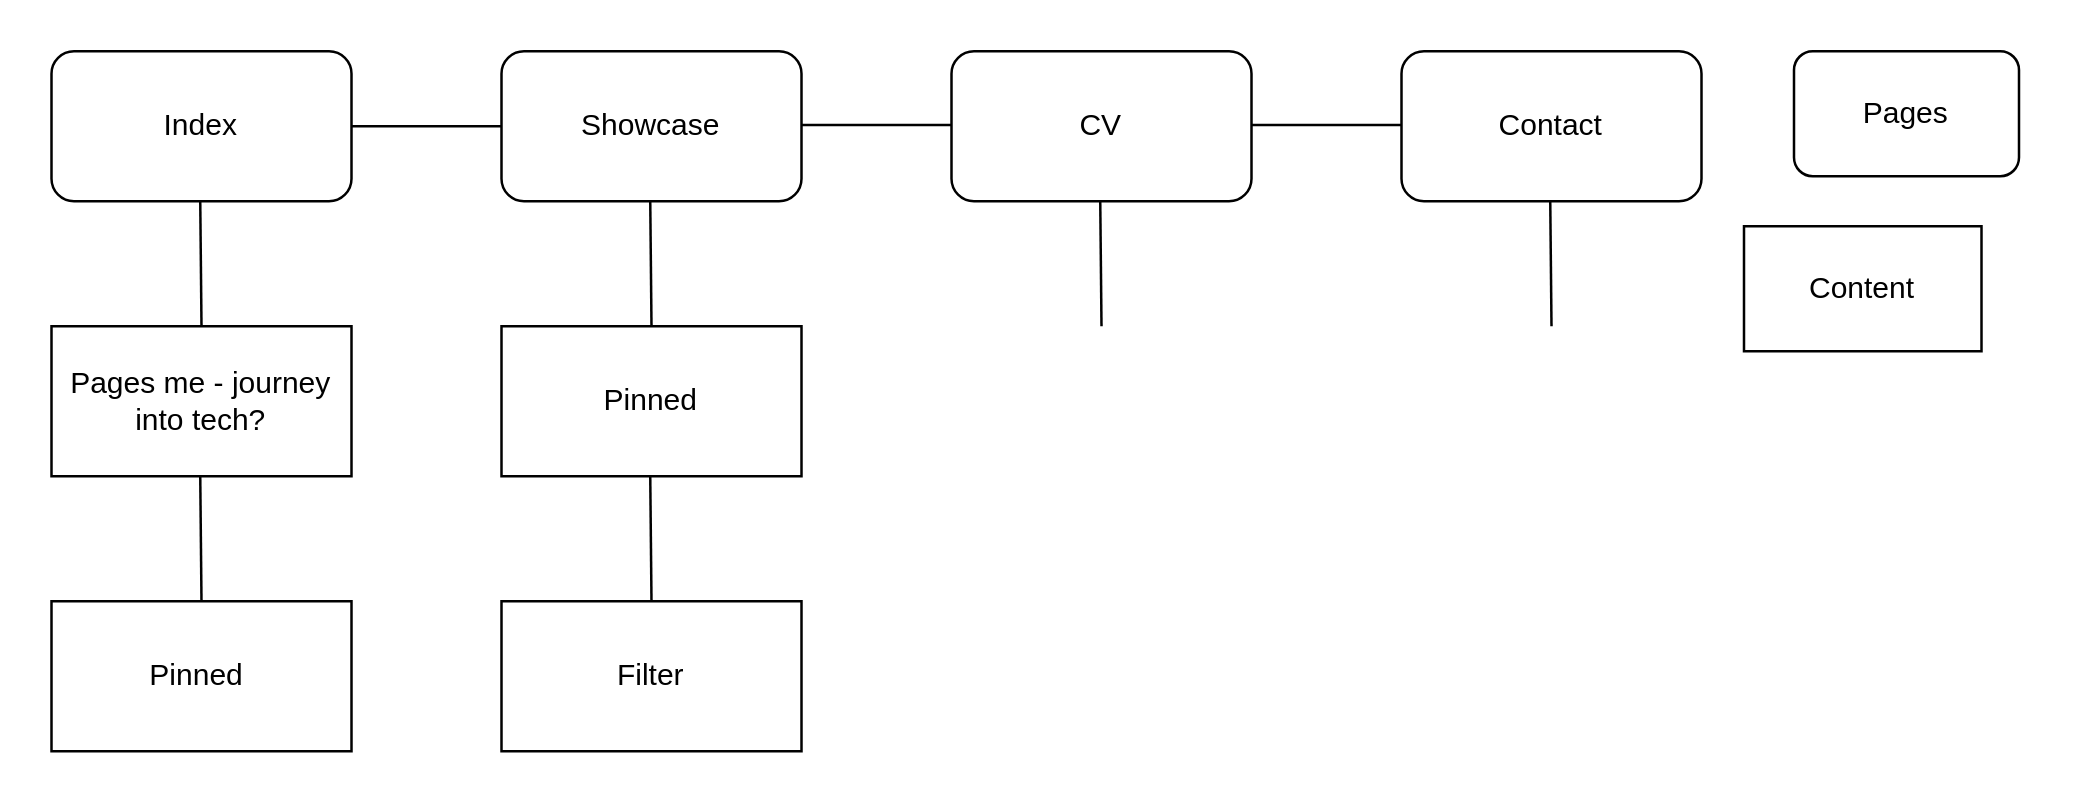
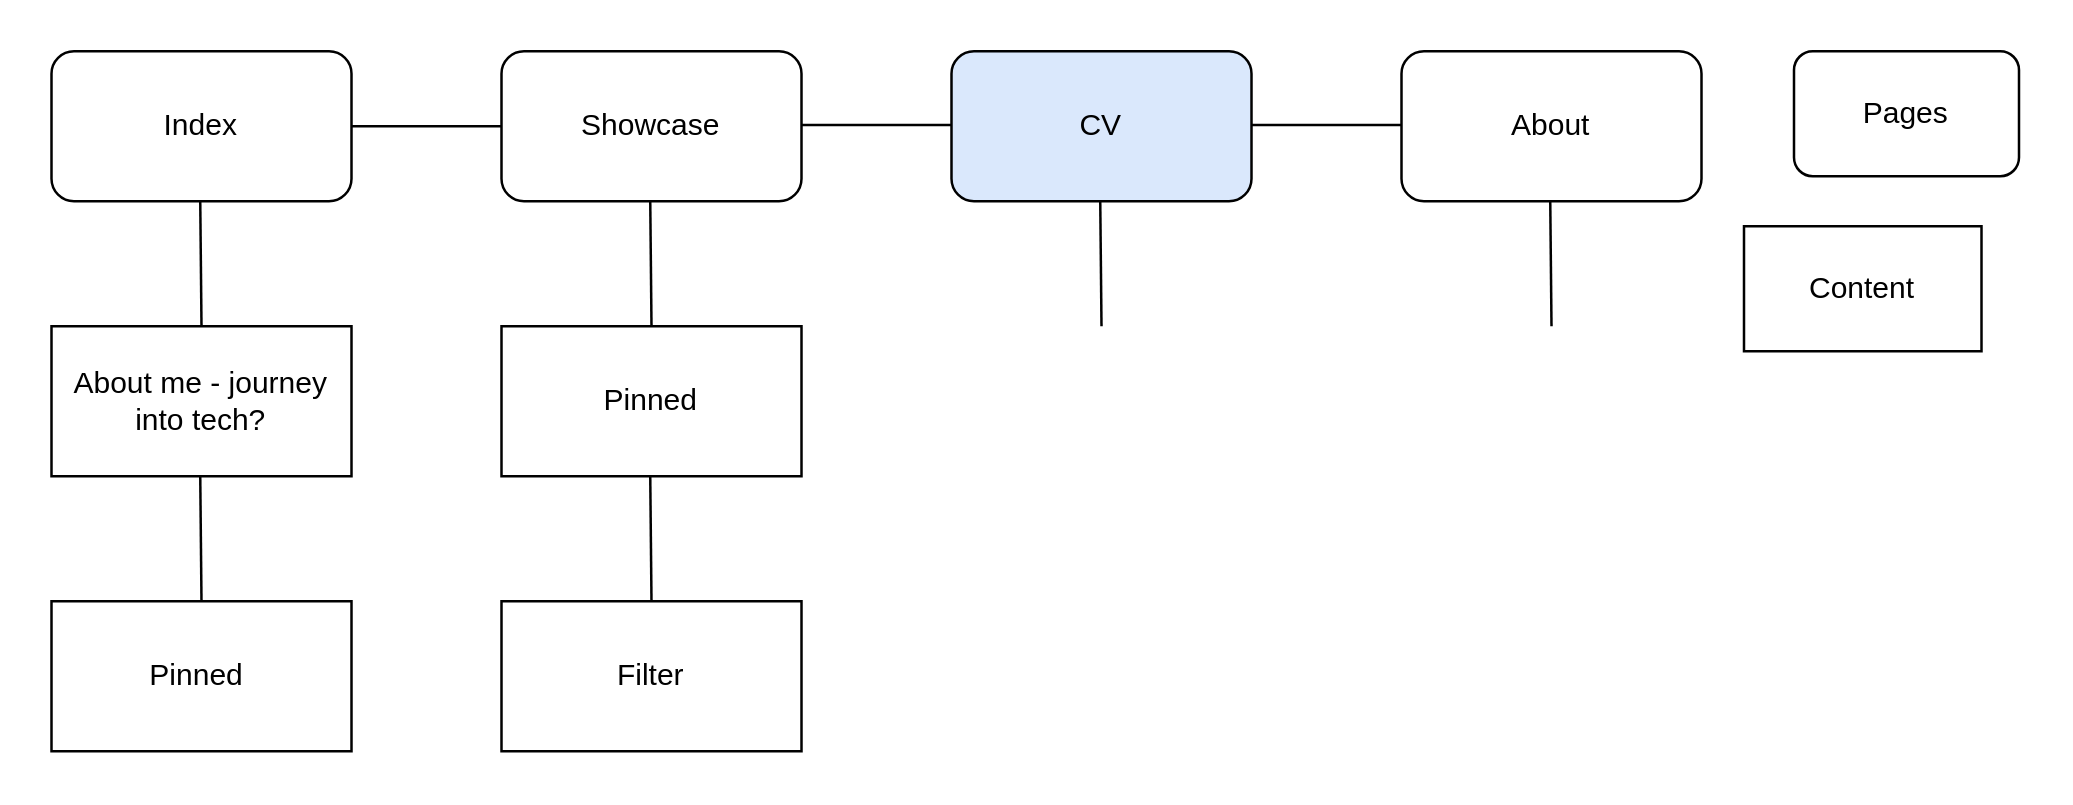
- <mxCell id="3" value="CV" style="rounded=1;whiteSpace=wrap;html=1;" vertex="1" parent="1"><mxGeometry x="380" y="20" width="120" height="60" as="geometry" /></mxCell>
+ <mxCell id="3" value="CV" style="rounded=1;whiteSpace=wrap;html=1;fillColor=#dae8fc;" vertex="1" parent="1"><mxGeometry x="380" y="20" width="120" height="60" as="geometry" /></mxCell>
- <mxCell id="5" value="Contact" style="rounded=1;whiteSpace=wrap;html=1;" vertex="1" parent="1"><mxGeometry x="560" y="20" width="120" height="60" as="geometry" /></mxCell>
+ <mxCell id="5" value="About" style="rounded=1;whiteSpace=wrap;html=1;" vertex="1" parent="1"><mxGeometry x="560" y="20" width="120" height="60" as="geometry" /></mxCell>
- <mxCell id="13" value="Pages me - journey into tech?" style="rounded=0;whiteSpace=wrap;html=1;" vertex="1" parent="1"><mxGeometry x="20" y="130" width="120" height="60" as="geometry" /></mxCell>
+ <mxCell id="13" value="About me - journey into tech?" style="rounded=0;whiteSpace=wrap;html=1;" vertex="1" parent="1"><mxGeometry x="20" y="130" width="120" height="60" as="geometry" /></mxCell>
